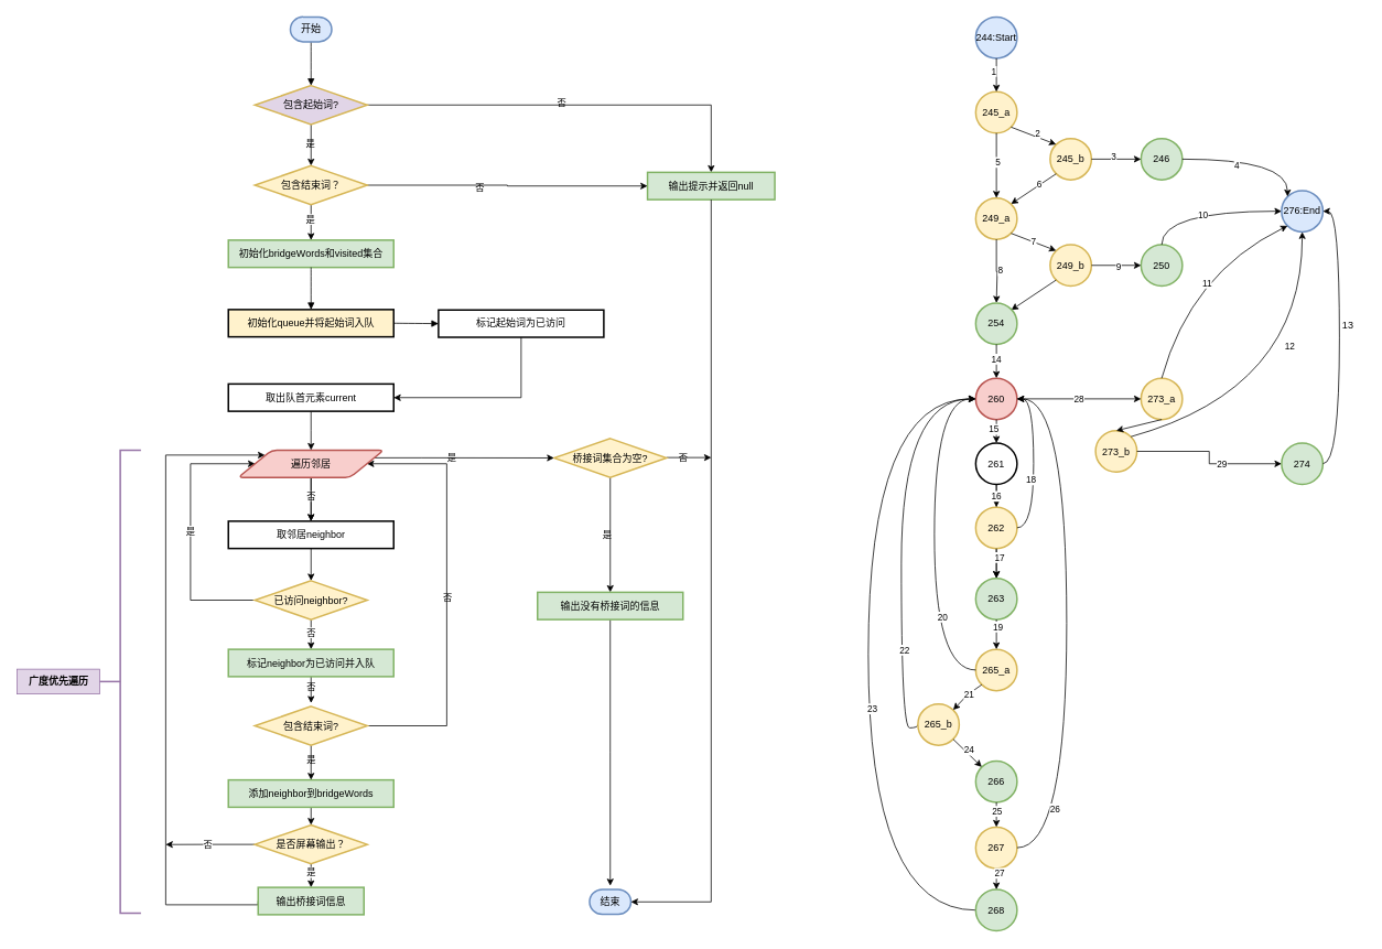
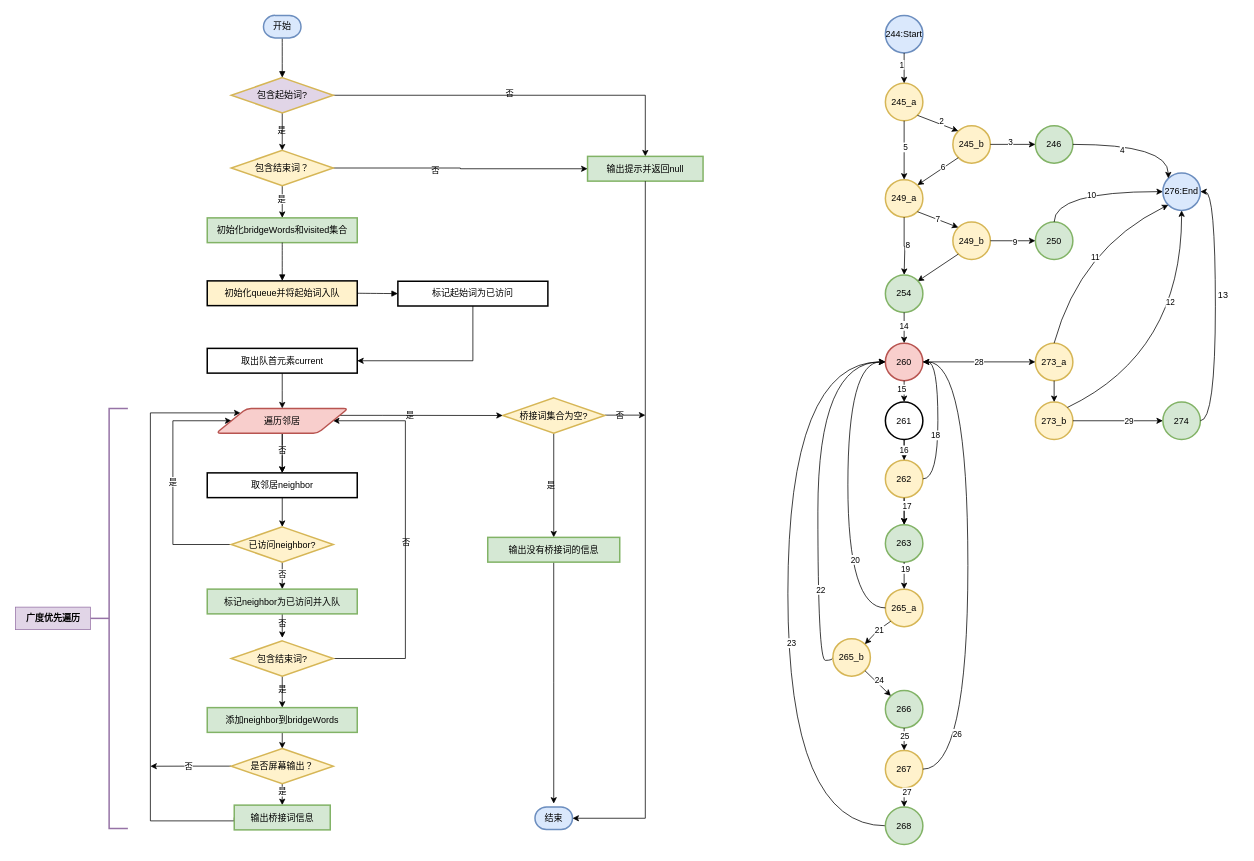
- <mxCell id="126" value="273_b" style="strokeWidth=2;html=1;shape=mxgraph.flowchart.start_2;whiteSpace=wrap;fillColor=#fff2cc;strokeColor=#d6b656;" parent="1" vertex="1"><mxGeometry x="1325" y="520.5" width="50" height="50" as="geometry" /></mxCell>
+ <mxCell id="126" value="273_b" style="strokeWidth=2;html=1;shape=mxgraph.flowchart.start_2;whiteSpace=wrap;fillColor=#fff2cc;strokeColor=#d6b656;" parent="1" vertex="1"><mxGeometry x="1380" y="535.5" width="50" height="50" as="geometry" /></mxCell>
